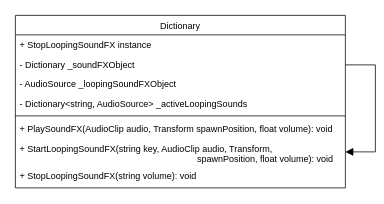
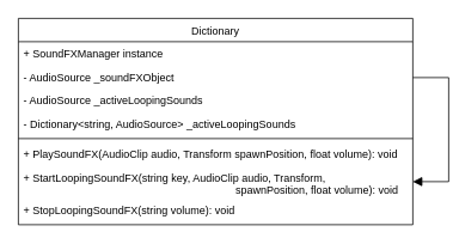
- <mxCell id="3" value="+ StopLoopingSoundFX instance" style="text;align=left;verticalAlign=top;spacingLeft=4;spacingRight=4;overflow=hidden;rotatable=0;points=[[0,0.5],[1,0.5]];portConstraint=eastwest;" parent="2" vertex="1"><mxGeometry y="26" width="440" height="26" as="geometry" /></mxCell>
+ <mxCell id="3" value="+ SoundFXManager instance" style="text;align=left;verticalAlign=top;spacingLeft=4;spacingRight=4;overflow=hidden;rotatable=0;points=[[0,0.5],[1,0.5]];portConstraint=eastwest;" parent="2" vertex="1"><mxGeometry y="26" width="440" height="26" as="geometry" /></mxCell>
- <mxCell id="4" value="- Dictionary _soundFXObject" style="text;align=left;verticalAlign=top;spacingLeft=4;spacingRight=4;overflow=hidden;rotatable=0;points=[[0,0.5],[1,0.5]];portConstraint=eastwest;" vertex="1" parent="2"><mxGeometry y="52" width="440" height="26" as="geometry" /></mxCell>
+ <mxCell id="4" value="- AudioSource _soundFXObject" style="text;align=left;verticalAlign=top;spacingLeft=4;spacingRight=4;overflow=hidden;rotatable=0;points=[[0,0.5],[1,0.5]];portConstraint=eastwest;" vertex="1" parent="2"><mxGeometry y="52" width="440" height="26" as="geometry" /></mxCell>
- <mxCell id="5" value="- AudioSource _loopingSoundFXObject" style="text;align=left;verticalAlign=top;spacingLeft=4;spacingRight=4;overflow=hidden;rotatable=0;points=[[0,0.5],[1,0.5]];portConstraint=eastwest;" vertex="1" parent="2"><mxGeometry y="78" width="440" height="26" as="geometry" /></mxCell>
+ <mxCell id="5" value="- AudioSource _activeLoopingSounds" style="text;align=left;verticalAlign=top;spacingLeft=4;spacingRight=4;overflow=hidden;rotatable=0;points=[[0,0.5],[1,0.5]];portConstraint=eastwest;" vertex="1" parent="2"><mxGeometry y="78" width="440" height="26" as="geometry" /></mxCell>
